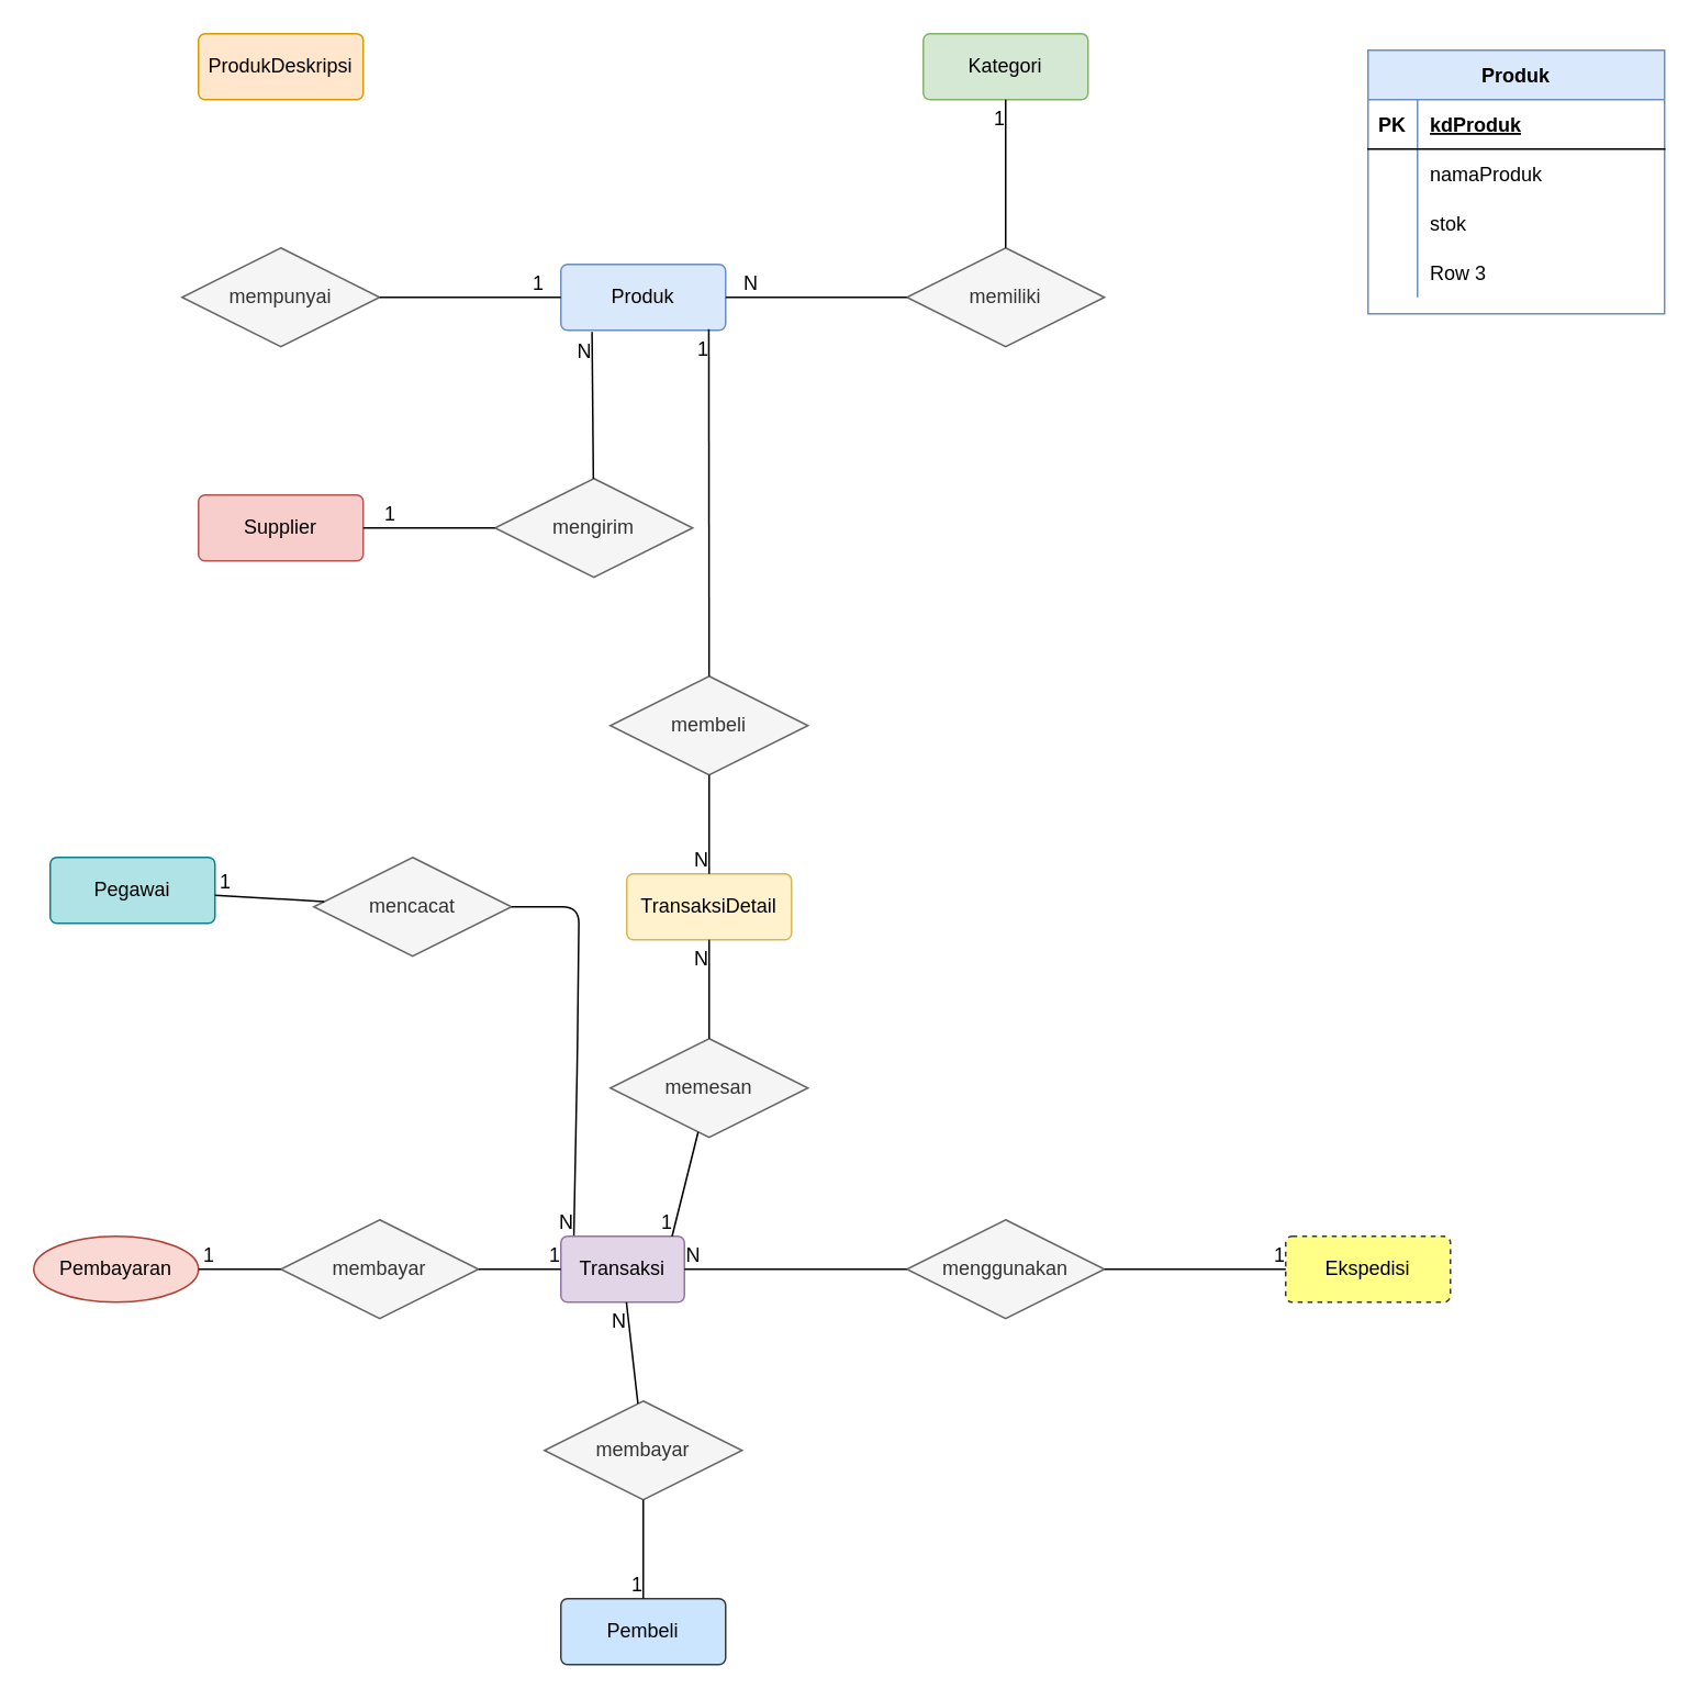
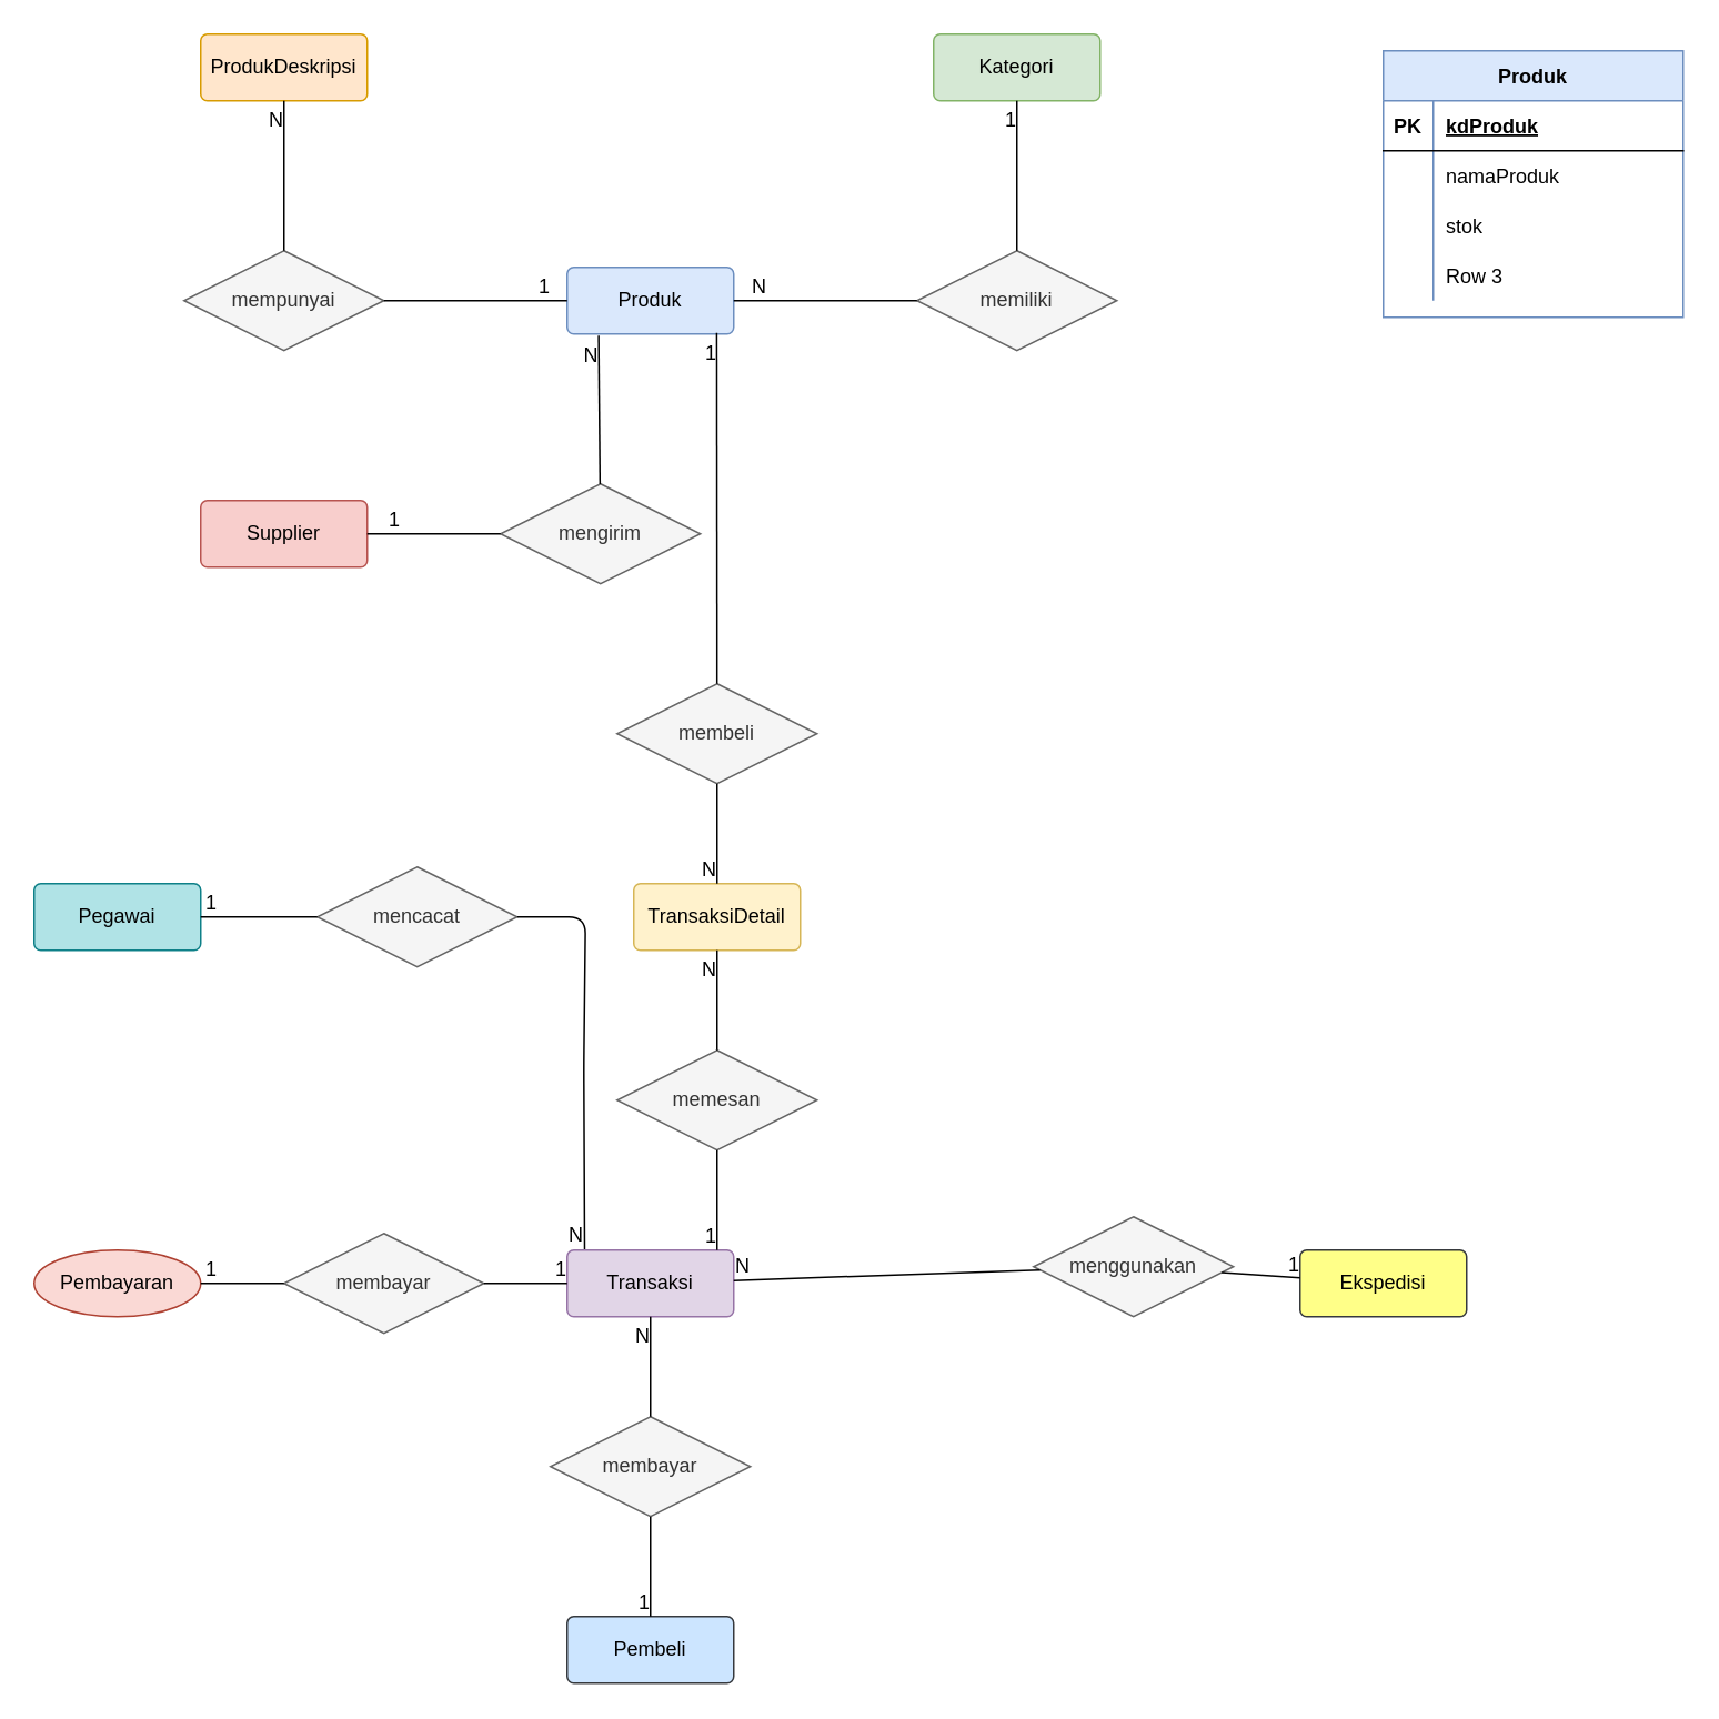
+ <mxCell id="13" value="" style="endArrow=none;html=1;rounded=1;" edge="1" parent="1" source="10" target="9"><mxGeometry relative="1" as="geometry"><mxPoint x="280" y="210" as="sourcePoint" /><mxPoint x="440" y="210" as="targetPoint" /></mxGeometry></mxCell>
+ <mxCell id="14" value="N" style="resizable=0;html=1;align=right;verticalAlign=bottom;" connectable="0" vertex="1" parent="13"><mxGeometry x="1" relative="1" as="geometry"><mxPoint y="20" as="offset" /></mxGeometry></mxCell>
- <mxCell id="33" value="Pegawai" style="rounded=1;arcSize=10;whiteSpace=wrap;html=1;align=center;fillColor=#b0e3e6;strokeColor=#0e8088;" vertex="1" parent="1"><mxGeometry x="30" y="520" width="100" height="40" as="geometry" /></mxCell>
+ <mxCell id="33" value="Pegawai" style="rounded=1;arcSize=10;whiteSpace=wrap;html=1;align=center;fillColor=#b0e3e6;strokeColor=#0e8088;" vertex="1" parent="1"><mxGeometry x="20" y="530" width="100" height="40" as="geometry" /></mxCell>
- <mxCell id="27" value="Transaksi" style="rounded=1;arcSize=10;whiteSpace=wrap;html=1;align=center;fillColor=#e1d5e7;strokeColor=#9673a6;" vertex="1" parent="1"><mxGeometry x="340" y="750" width="75" height="40" as="geometry" /></mxCell>
+ <mxCell id="27" value="Transaksi" style="rounded=1;arcSize=10;whiteSpace=wrap;html=1;align=center;fillColor=#e1d5e7;strokeColor=#9673a6;" vertex="1" parent="1"><mxGeometry x="340" y="750" width="100" height="40" as="geometry" /></mxCell>
- <mxCell id="46" value="menggunakan" style="shape=rhombus;perimeter=rhombusPerimeter;whiteSpace=wrap;html=1;align=center;fillColor=#f5f5f5;fontColor=#333333;strokeColor=#666666;" vertex="1" parent="1"><mxGeometry x="550" y="740" width="120" height="60" as="geometry" /></mxCell>
+ <mxCell id="46" value="menggunakan" style="shape=rhombus;perimeter=rhombusPerimeter;whiteSpace=wrap;html=1;align=center;fillColor=#f5f5f5;fontColor=#333333;strokeColor=#666666;" vertex="1" parent="1"><mxGeometry x="620" y="730" width="120" height="60" as="geometry" /></mxCell>
- <mxCell id="45" value="Ekspedisi" style="rounded=1;arcSize=10;whiteSpace=wrap;html=1;align=center;fillColor=#ffff88;strokeColor=#36393d;dashed=1;" vertex="1" parent="1"><mxGeometry x="780" y="750" width="100" height="40" as="geometry" /></mxCell>
+ <mxCell id="45" value="Ekspedisi" style="rounded=1;arcSize=10;whiteSpace=wrap;html=1;align=center;fillColor=#ffff88;strokeColor=#36393d;" vertex="1" parent="1"><mxGeometry x="780" y="750" width="100" height="40" as="geometry" /></mxCell>
